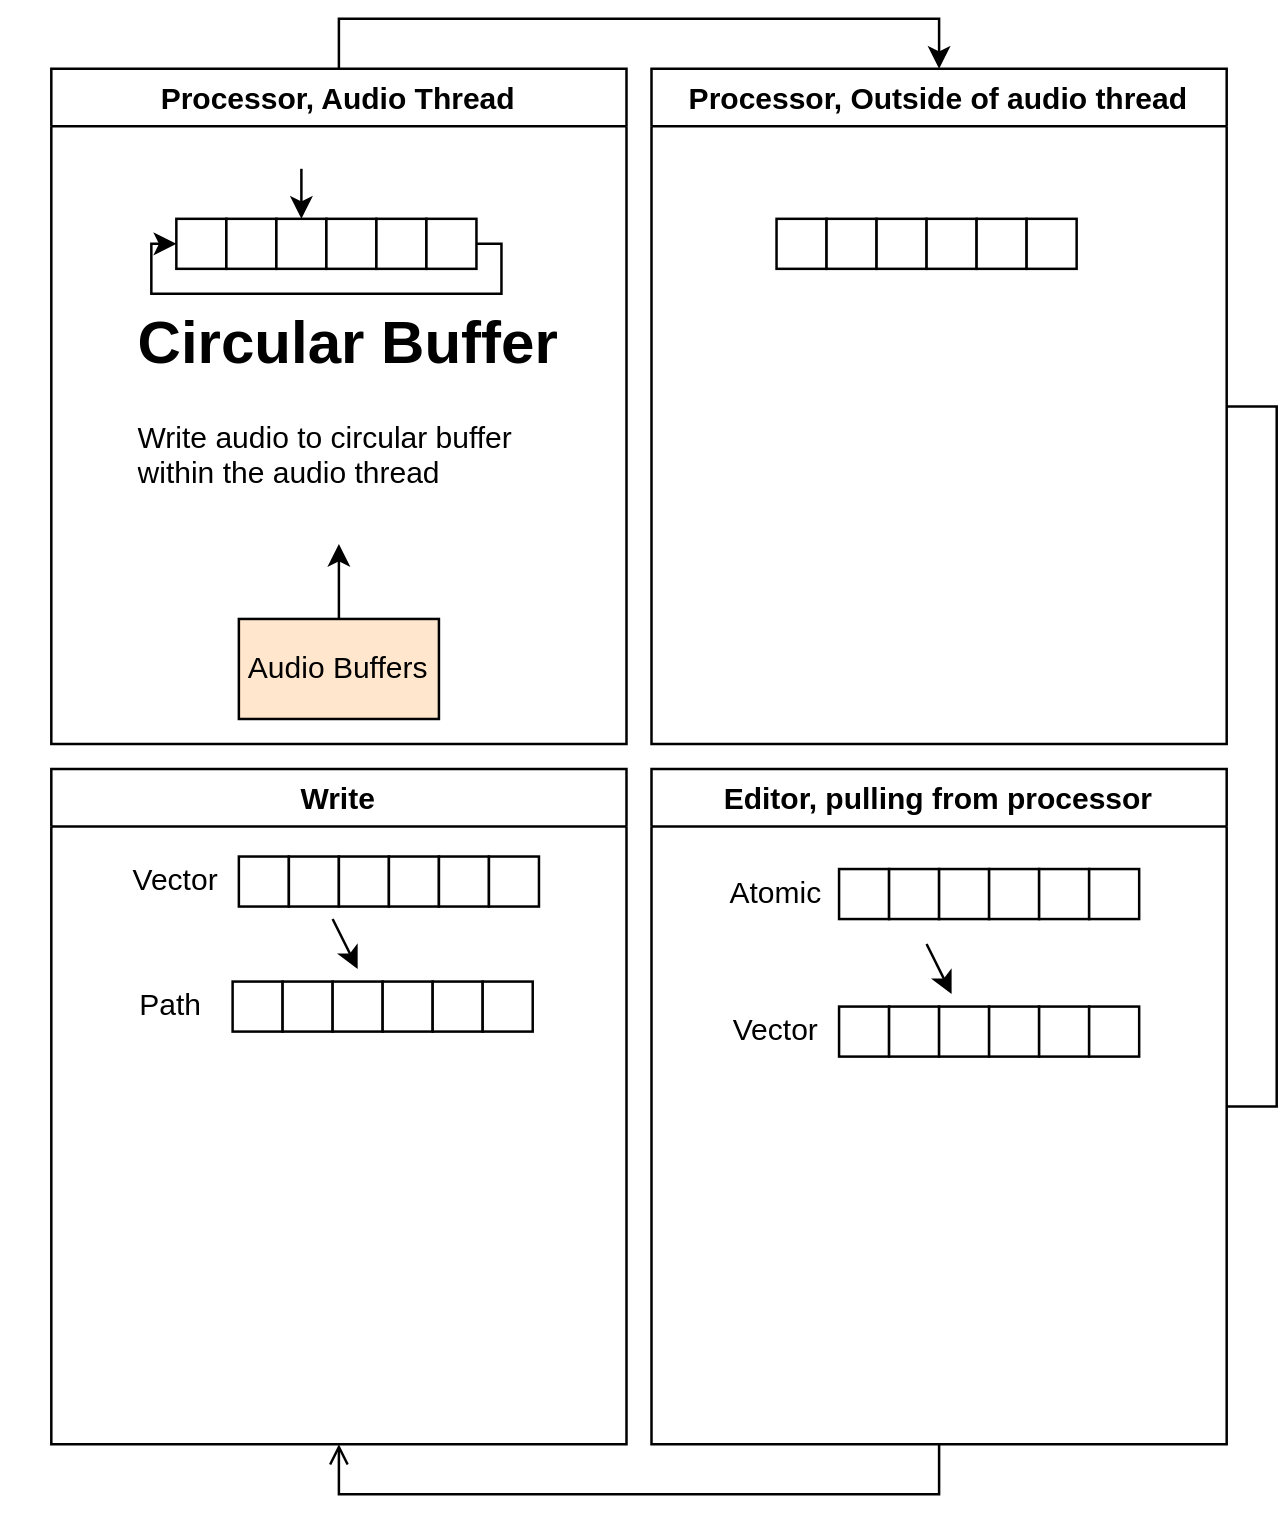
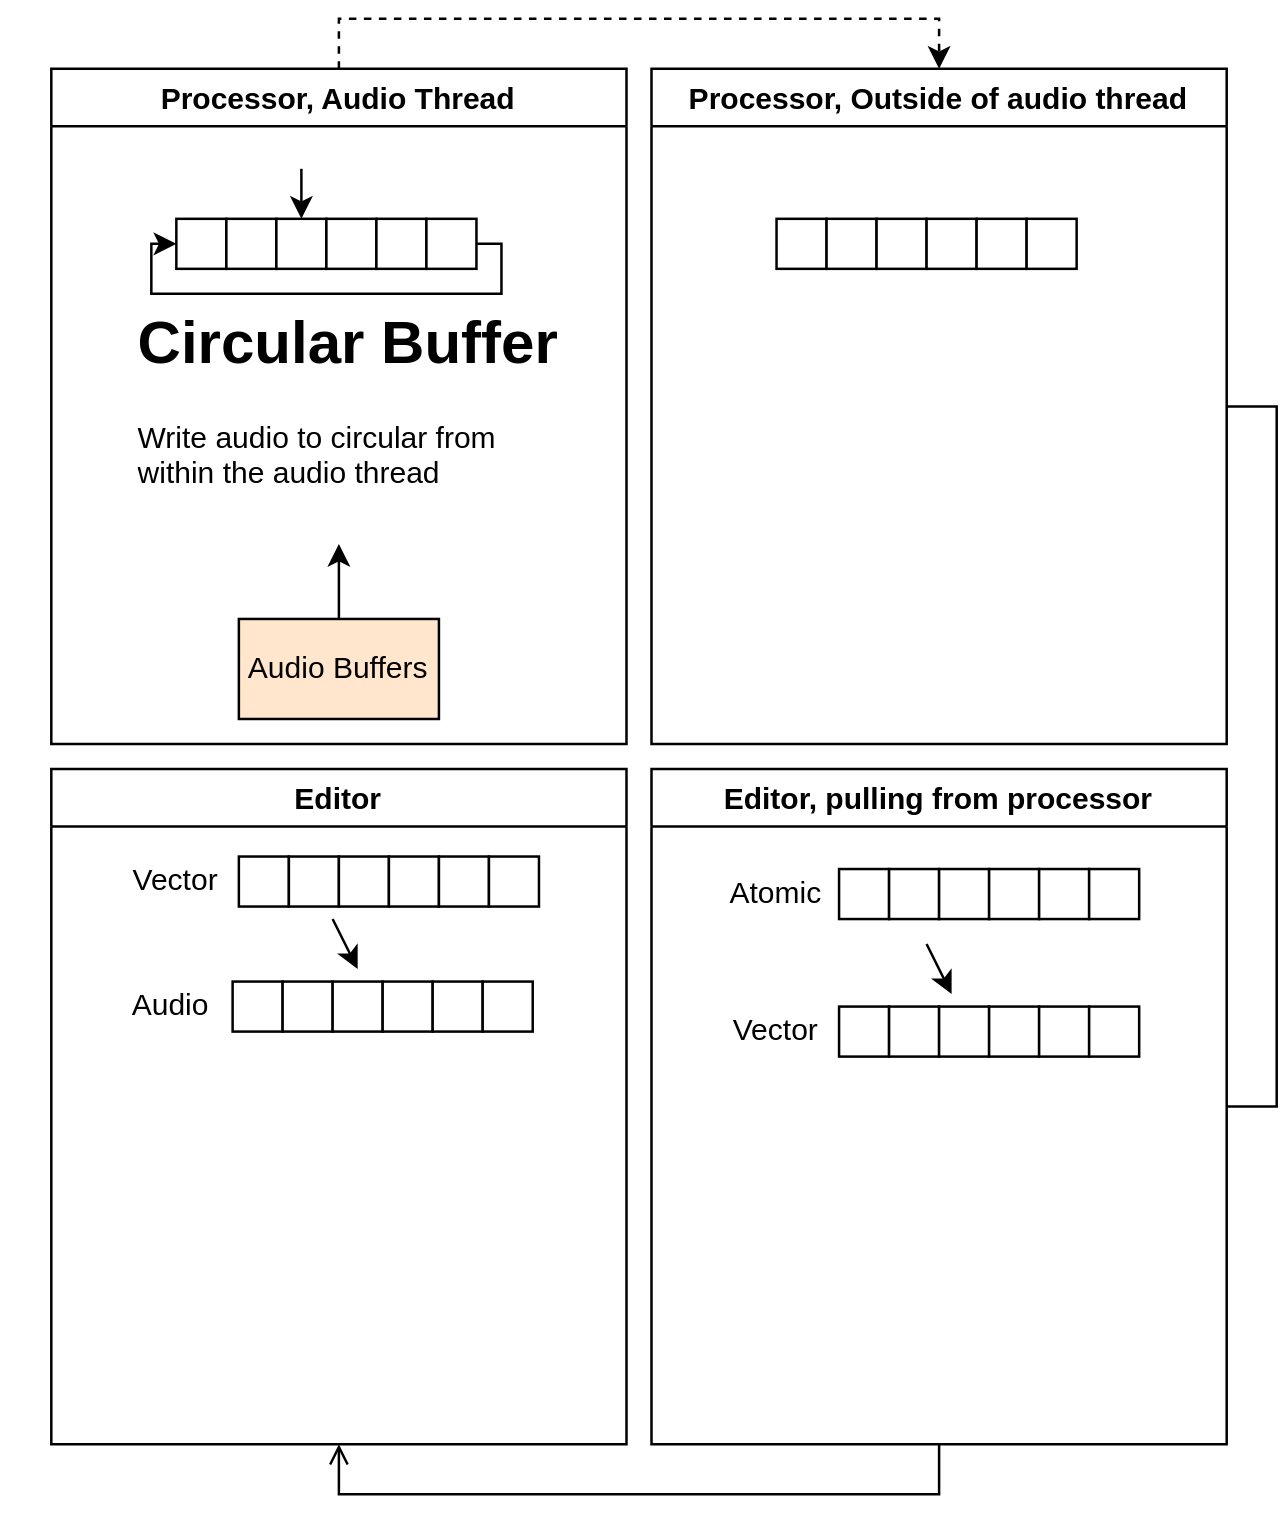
- <mxCell id="21" style="edgeStyle=orthogonalEdgeStyle;rounded=0;orthogonalLoop=1;jettySize=auto;html=1;exitX=0.5;exitY=0;exitDx=0;exitDy=0;entryX=0.5;entryY=0;entryDx=0;entryDy=0;" edge="1" parent="1" source="22" target="3"><mxGeometry relative="1" as="geometry" /></mxCell>
+ <mxCell id="21" style="edgeStyle=orthogonalEdgeStyle;rounded=0;orthogonalLoop=1;jettySize=auto;html=1;exitX=0.5;exitY=0;exitDx=0;exitDy=0;entryX=0.5;entryY=0;entryDx=0;entryDy=0;dashed=1;" edge="1" parent="1" source="22" target="3"><mxGeometry relative="1" as="geometry" /></mxCell>
- <mxCell id="12" value="&lt;h1&gt;Circular Buffer&lt;/h1&gt;&lt;div&gt;Write audio to circular buffer within the audio thread&lt;/div&gt;" style="text;html=1;strokeColor=none;fillColor=none;spacing=5;spacingTop=-20;whiteSpace=wrap;overflow=hidden;rounded=0;" vertex="1" parent="1"><mxGeometry x="50" y="110" width="180" height="90" as="geometry" /></mxCell>
+ <mxCell id="12" value="&lt;h1&gt;Circular Buffer&lt;/h1&gt;&lt;div&gt;Write audio to circular from within the audio thread&lt;/div&gt;" style="text;html=1;strokeColor=none;fillColor=none;spacing=5;spacingTop=-20;whiteSpace=wrap;overflow=hidden;rounded=0;" vertex="1" parent="1"><mxGeometry x="50" y="110" width="180" height="90" as="geometry" /></mxCell>
- <mxCell id="40" value="Write" style="swimlane;fillStyle=auto;fillColor=none;" vertex="1" parent="1"><mxGeometry x="20" y="300" width="230" height="270" as="geometry" /></mxCell>
+ <mxCell id="40" value="Editor" style="swimlane;fillStyle=auto;fillColor=none;" vertex="1" parent="1"><mxGeometry x="20" y="300" width="230" height="270" as="geometry" /></mxCell>
- <mxCell id="54" value="Path" style="text;html=1;strokeColor=none;fillColor=none;align=center;verticalAlign=middle;whiteSpace=wrap;rounded=0;fillStyle=auto;" vertex="1" parent="40"><mxGeometry x="17.5" y="80" width="60" height="30" as="geometry" /></mxCell>
+ <mxCell id="54" value="Audio" style="text;html=1;strokeColor=none;fillColor=none;align=center;verticalAlign=middle;whiteSpace=wrap;rounded=0;fillStyle=auto;" vertex="1" parent="40"><mxGeometry x="17.5" y="80" width="60" height="30" as="geometry" /></mxCell>
